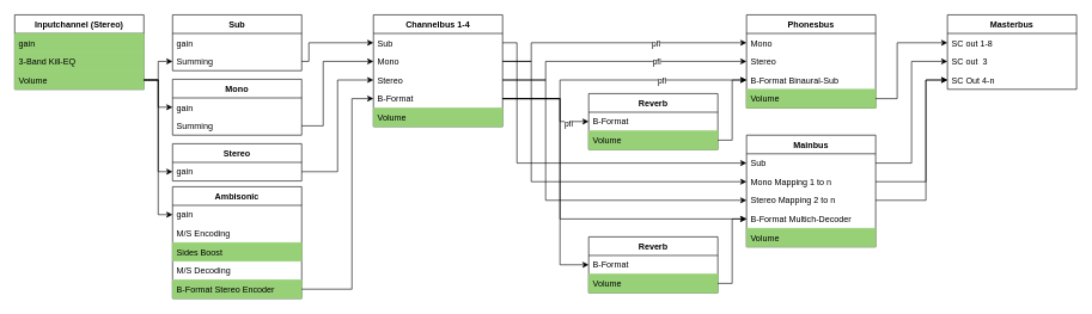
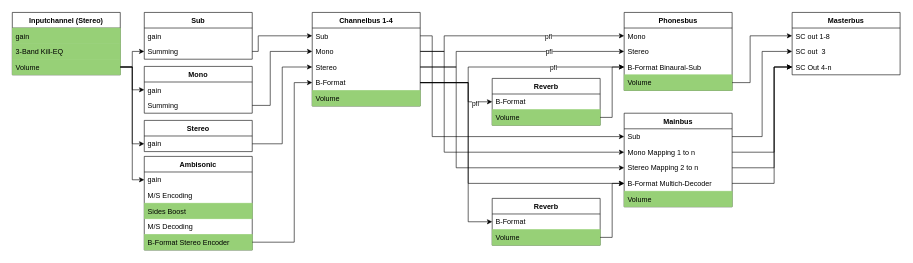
+ <mxCell id="72" style="edgeStyle=orthogonalEdgeStyle;rounded=0;orthogonalLoop=1;jettySize=auto;html=1;" edge="1" parent="1" source="43" target="48"><mxGeometry relative="1" as="geometry"><Array as="points"><mxPoint x="1290" y="305" /><mxPoint x="1290" y="111" /></Array></mxGeometry></mxCell>
